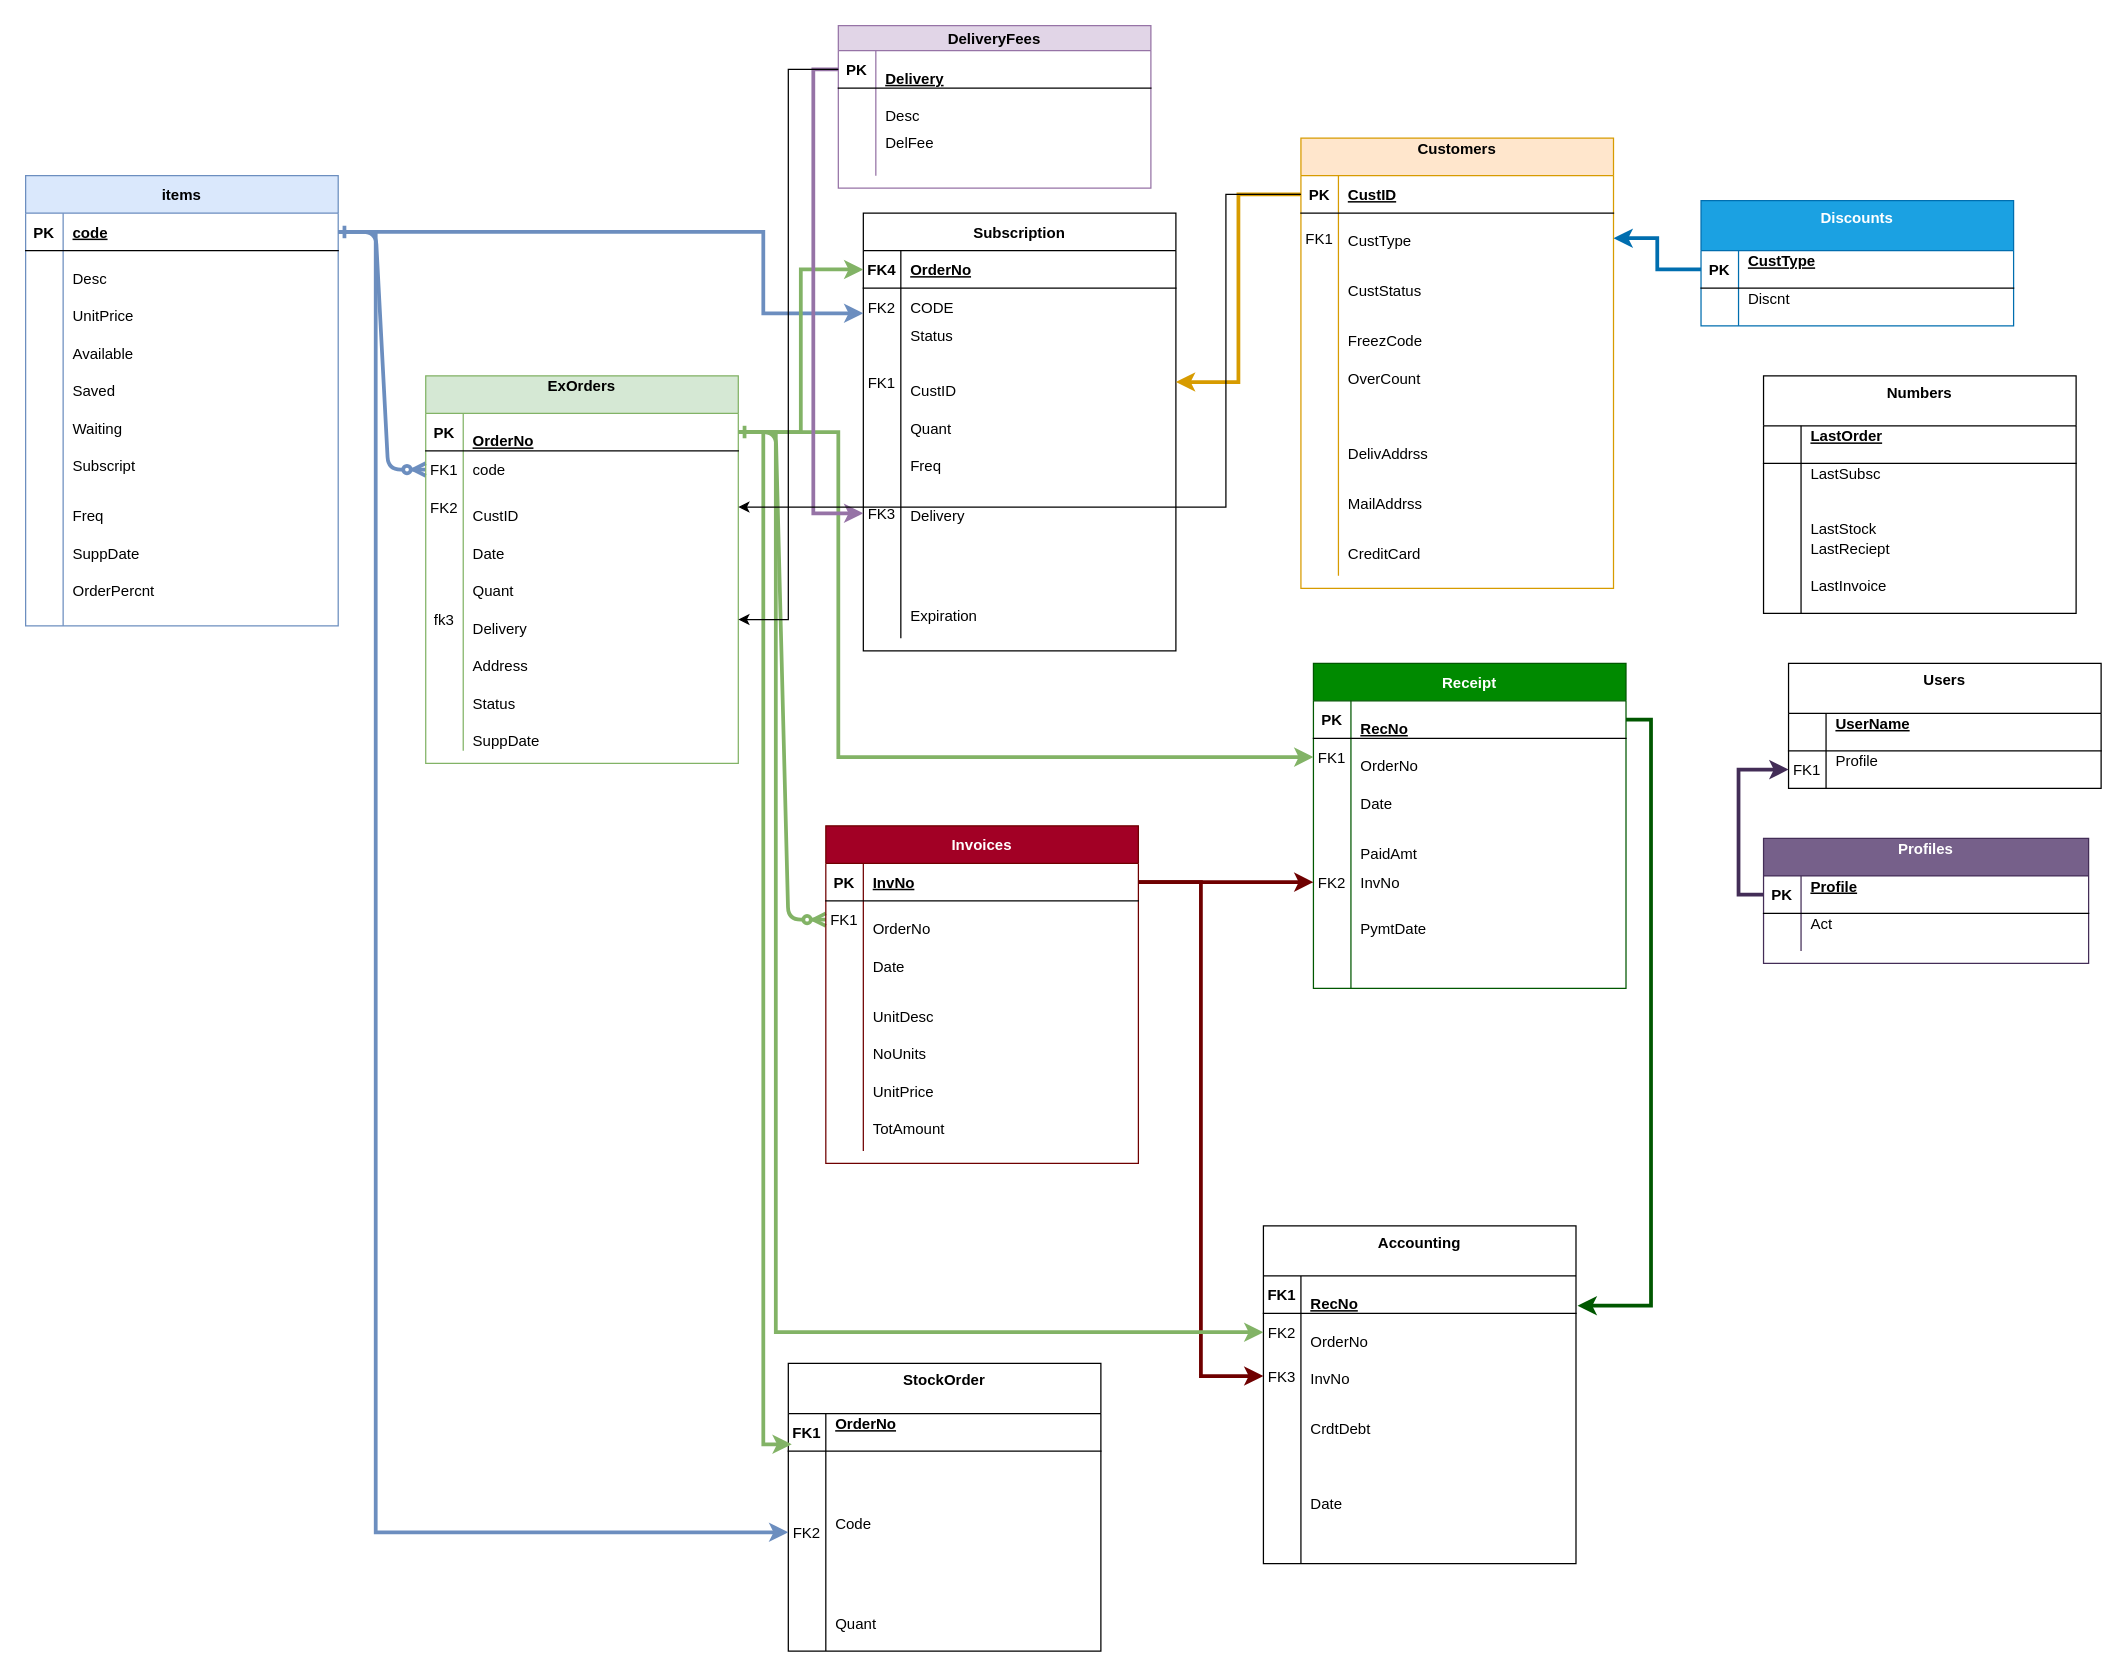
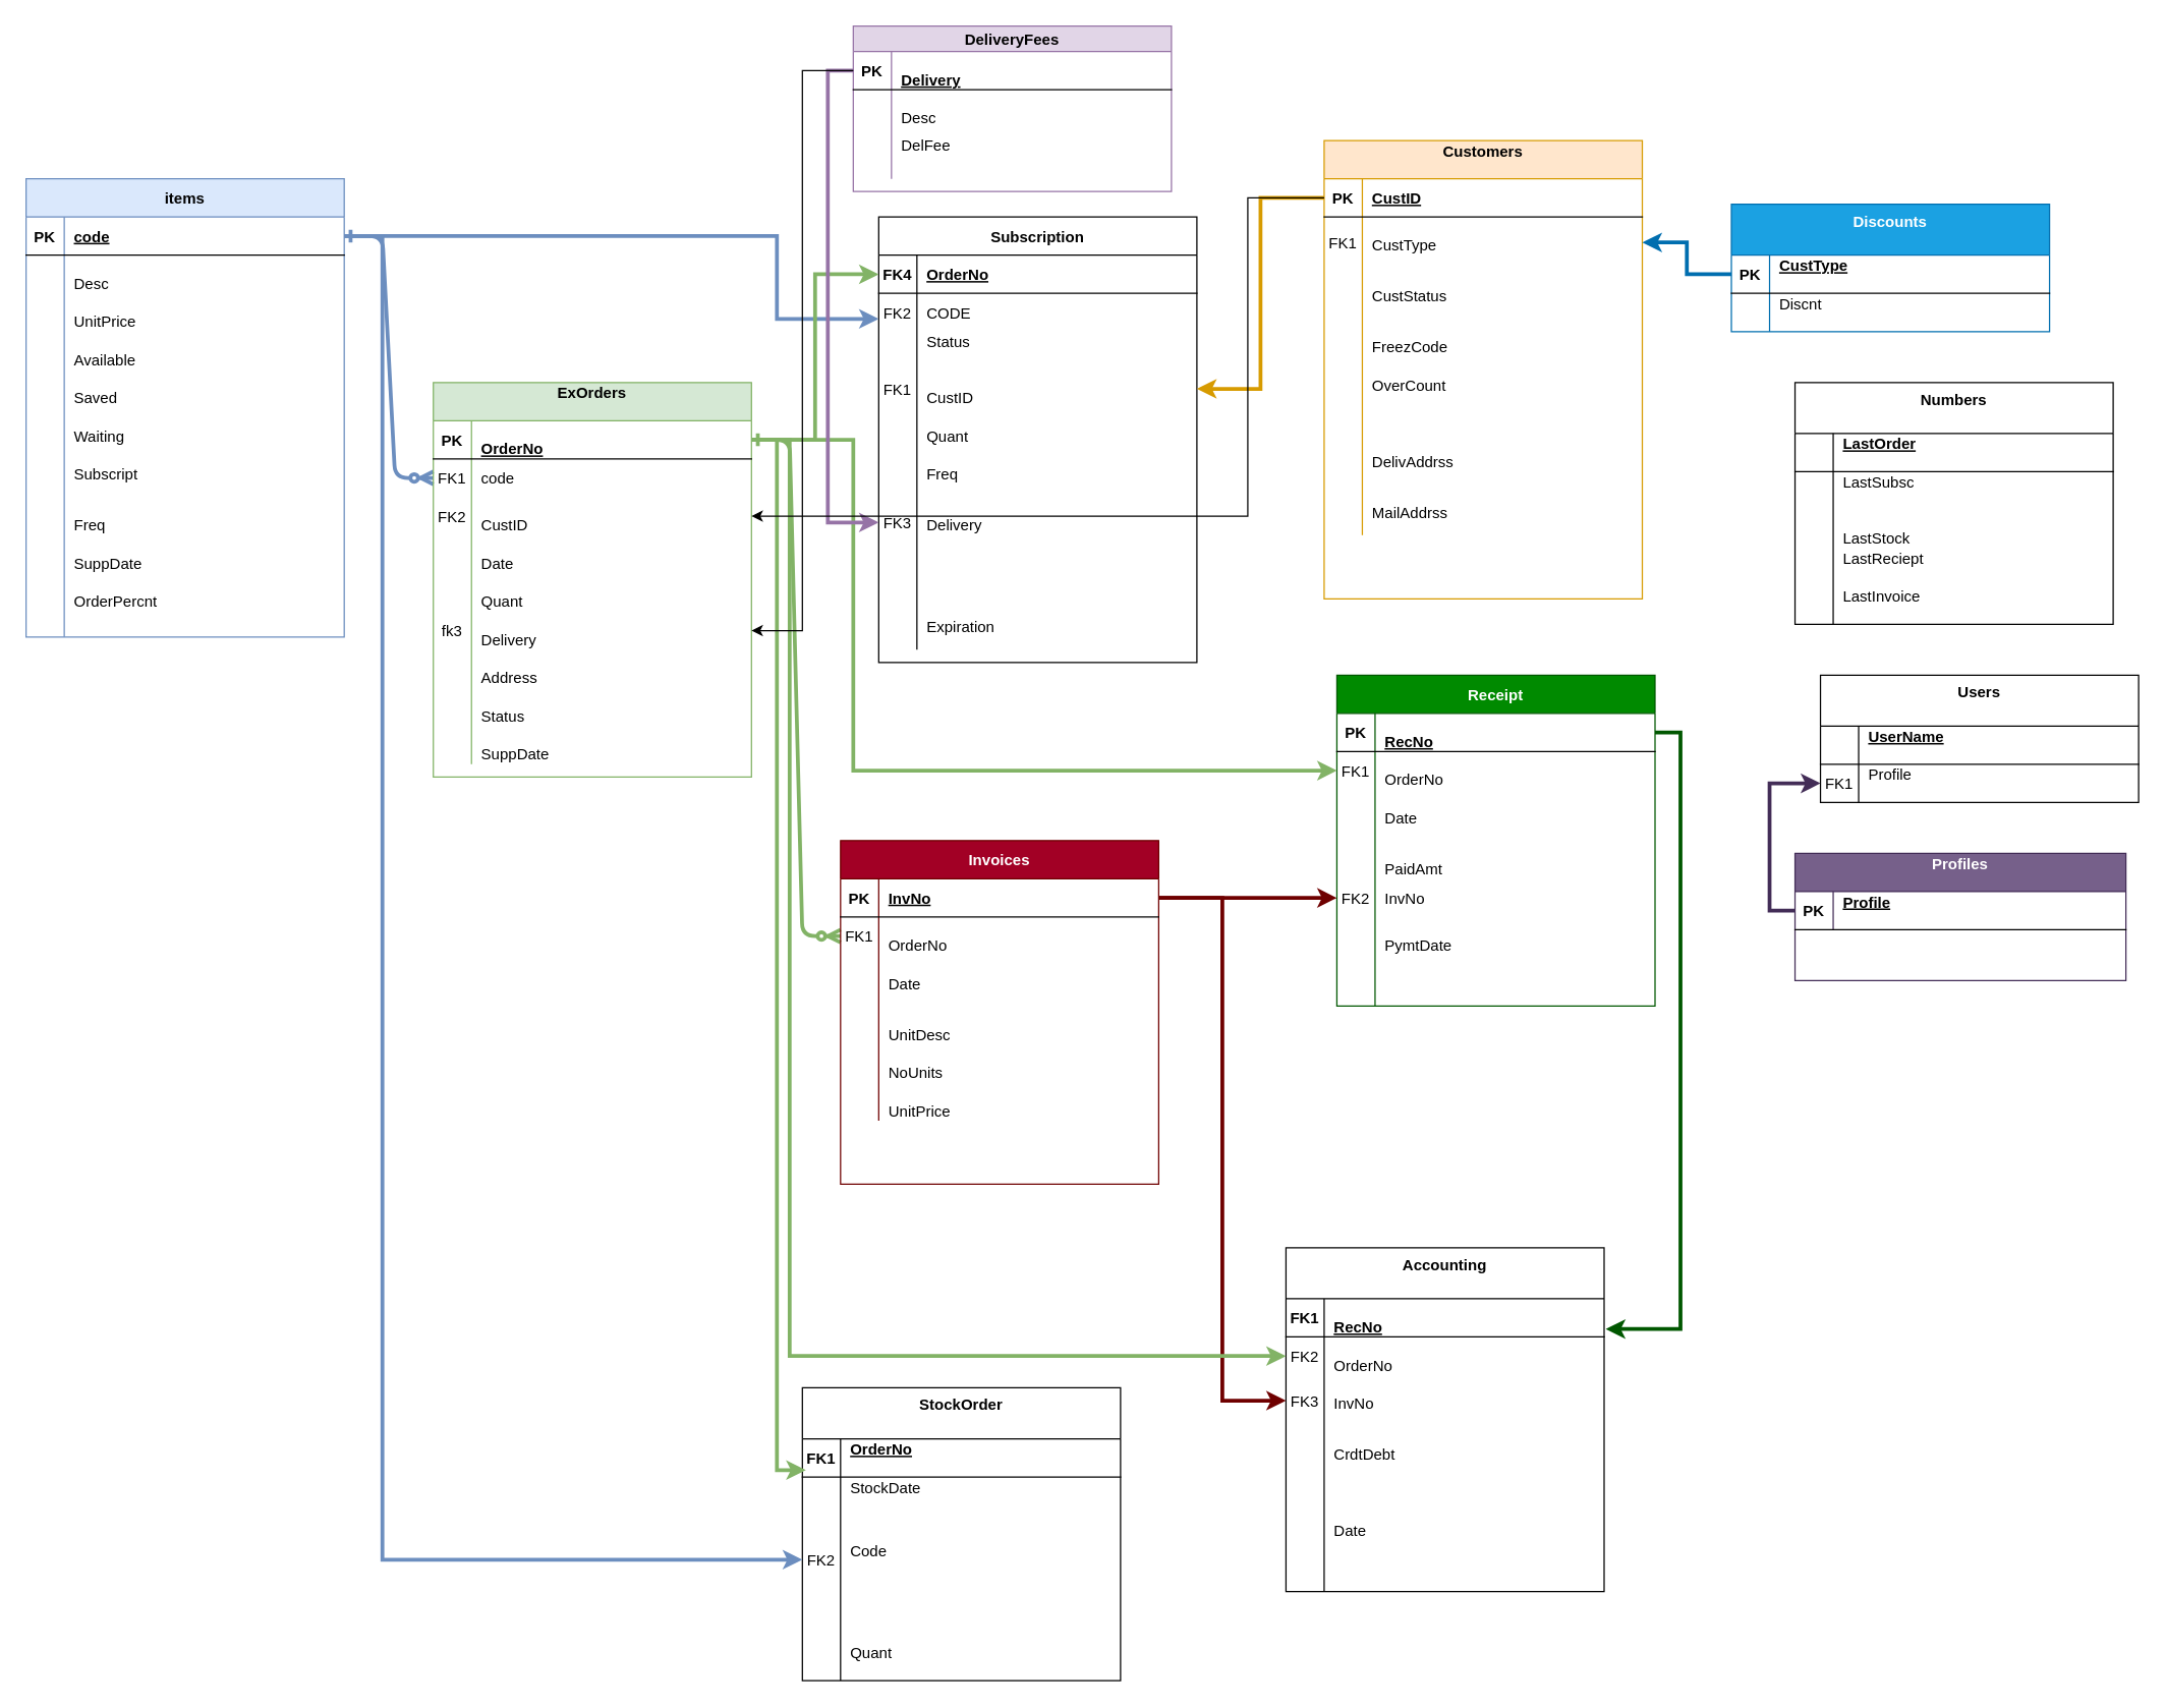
- <mxCell id="142" value="&#10;CreditCard&#10;&#10;" style="shape=partialRectangle;overflow=hidden;connectable=0;fillColor=none;top=0;left=0;bottom=0;right=0;align=left;spacingLeft=6;" parent="140" vertex="1"><mxGeometry x="30" width="220" height="40" as="geometry"><mxRectangle width="220" height="40" as="alternateBounds" /></mxGeometry></mxCell>
- <mxCell id="258" value="Act&#10;" style="shape=partialRectangle;overflow=hidden;connectable=0;fillColor=none;top=0;left=0;bottom=0;right=0;align=left;spacingLeft=6;" parent="256" vertex="1"><mxGeometry x="30" width="230" height="30" as="geometry"><mxRectangle width="230" height="30" as="alternateBounds" /></mxGeometry></mxCell>
- <mxCell id="53" value="&#10;TotAmount&#10;&#10;" style="shape=partialRectangle;overflow=hidden;connectable=0;fillColor=none;top=0;left=0;bottom=0;right=0;align=left;spacingLeft=6;" parent="51" vertex="1"><mxGeometry x="30" width="220" height="40" as="geometry"><mxRectangle width="220" height="40" as="alternateBounds" /></mxGeometry></mxCell>
+ <mxCell id="198" value="StockDate&#10;" style="shape=partialRectangle;overflow=hidden;connectable=0;fillColor=none;top=0;left=0;bottom=0;right=0;align=left;spacingLeft=6;" parent="196" vertex="1"><mxGeometry x="30" width="220" height="30" as="geometry"><mxRectangle width="220" height="30" as="alternateBounds" /></mxGeometry></mxCell>
